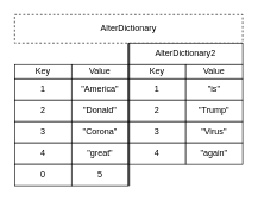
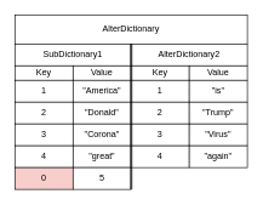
- <mxCell id="2" value="AlterDictionary" style="rounded=0;whiteSpace=wrap;html=1;dashed=1;" vertex="1" parent="1"><mxGeometry x="20" y="20" width="320" height="40" as="geometry" /></mxCell>
+ <mxCell id="2" value="AlterDictionary" style="rounded=0;whiteSpace=wrap;html=1;" vertex="1" parent="1"><mxGeometry x="20" y="20" width="320" height="40" as="geometry" /></mxCell>
+ <mxCell id="3" value="SubDictionary1" style="rounded=0;whiteSpace=wrap;html=1;" vertex="1" parent="1"><mxGeometry x="20" y="60" width="160" height="30" as="geometry" /></mxCell>
- <mxCell id="15" value="0" style="rounded=0;whiteSpace=wrap;html=1;" vertex="1" parent="1"><mxGeometry x="20" y="230" width="80" height="30" as="geometry" /></mxCell>
+ <mxCell id="15" value="0" style="rounded=0;whiteSpace=wrap;html=1;fillColor=#f8cecc;" vertex="1" parent="1"><mxGeometry x="20" y="230" width="80" height="30" as="geometry" /></mxCell>
